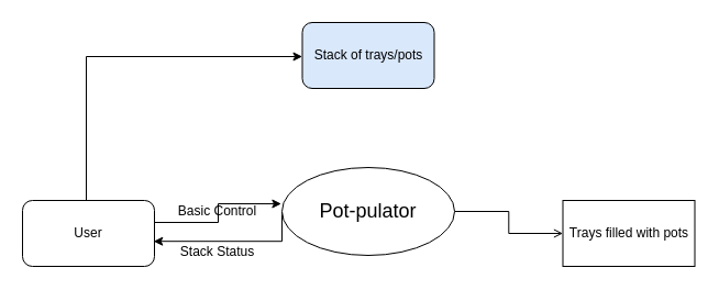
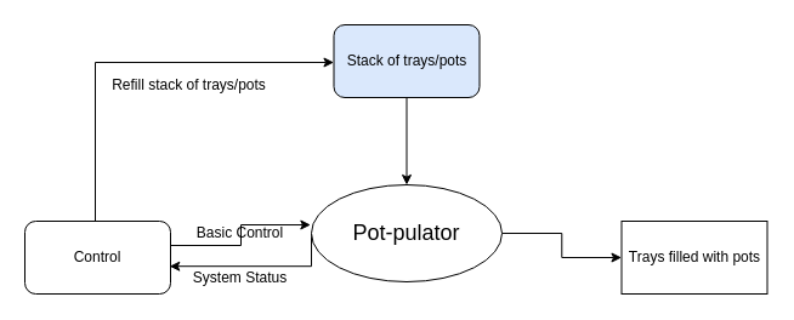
+ <mxCell id="10" value="Refill stack of trays/pots" style="text;html=1;align=center;verticalAlign=middle;resizable=0;points=[];autosize=1;strokeColor=none;fillColor=none;fontSize=12;" vertex="1" parent="1"><mxGeometry x="82" y="57" width="145" height="26" as="geometry" /></mxCell>
+ <mxCell id="5" style="edgeStyle=orthogonalEdgeStyle;rounded=0;orthogonalLoop=1;jettySize=auto;html=1;exitX=0.5;exitY=1;exitDx=0;exitDy=0;entryX=0.5;entryY=0;entryDx=0;entryDy=0;fontSize=12;" edge="1" parent="1" source="12" target="7"><mxGeometry relative="1" as="geometry"><mxPoint x="334.5" y="72" as="sourcePoint" /></mxGeometry></mxCell>
- <mxCell id="13" value="User" style="rounded=1;whiteSpace=wrap;html=1;" vertex="1" parent="1"><mxGeometry x="20" y="182" width="120" height="60" as="geometry" /></mxCell>
+ <mxCell id="13" value="Control" style="rounded=1;whiteSpace=wrap;html=1;" vertex="1" parent="1"><mxGeometry x="20" y="182" width="120" height="60" as="geometry" /></mxCell>
- <mxCell id="6" value="" style="edgeStyle=orthogonalEdgeStyle;rounded=0;orthogonalLoop=1;jettySize=auto;html=1;fontSize=12;endArrow=open;" edge="1" parent="1" source="7" target="11"><mxGeometry relative="1" as="geometry" /></mxCell>
+ <mxCell id="6" value="" style="edgeStyle=orthogonalEdgeStyle;rounded=0;orthogonalLoop=1;jettySize=auto;html=1;fontSize=12;" edge="1" parent="1" source="7" target="11"><mxGeometry relative="1" as="geometry" /></mxCell>
- <mxCell id="9" value="Stack Status" style="text;html=1;align=center;verticalAlign=middle;resizable=0;points=[];autosize=1;strokeColor=none;fillColor=none;fontSize=12;" vertex="1" parent="1"><mxGeometry x="149" y="216" width="95" height="26" as="geometry" /></mxCell>
+ <mxCell id="9" value="System Status" style="text;html=1;align=center;verticalAlign=middle;resizable=0;points=[];autosize=1;strokeColor=none;fillColor=none;fontSize=12;" vertex="1" parent="1"><mxGeometry x="149" y="216" width="95" height="26" as="geometry" /></mxCell>
